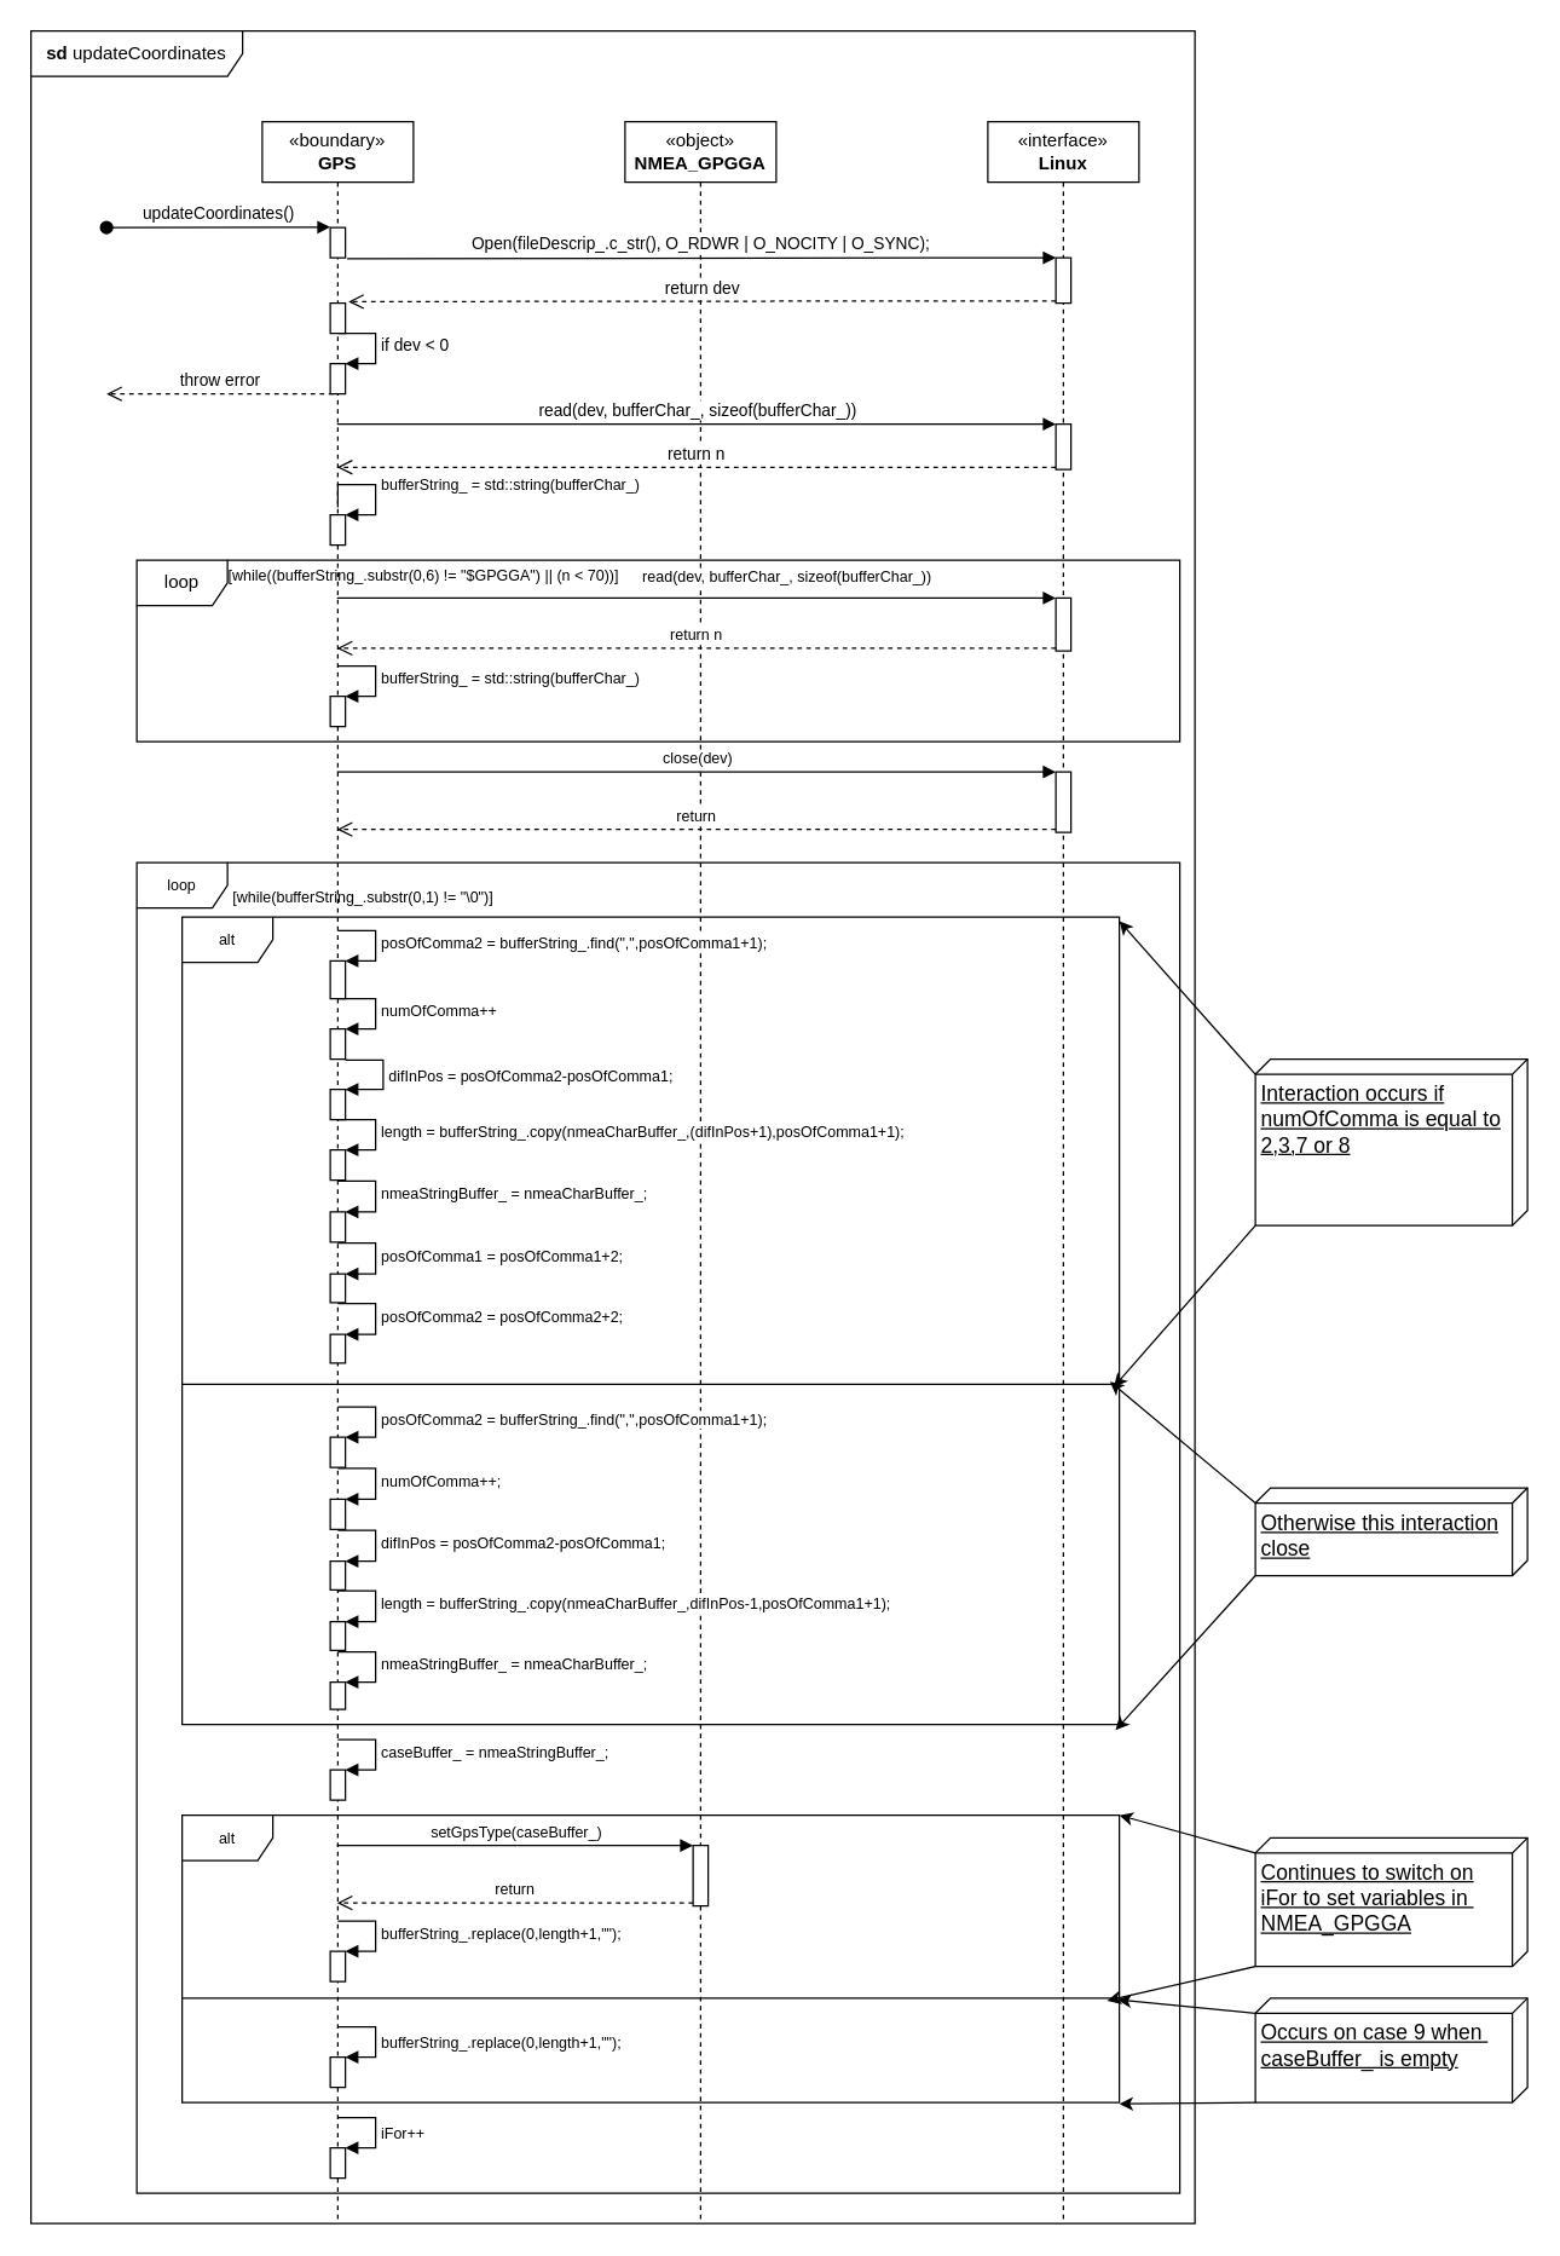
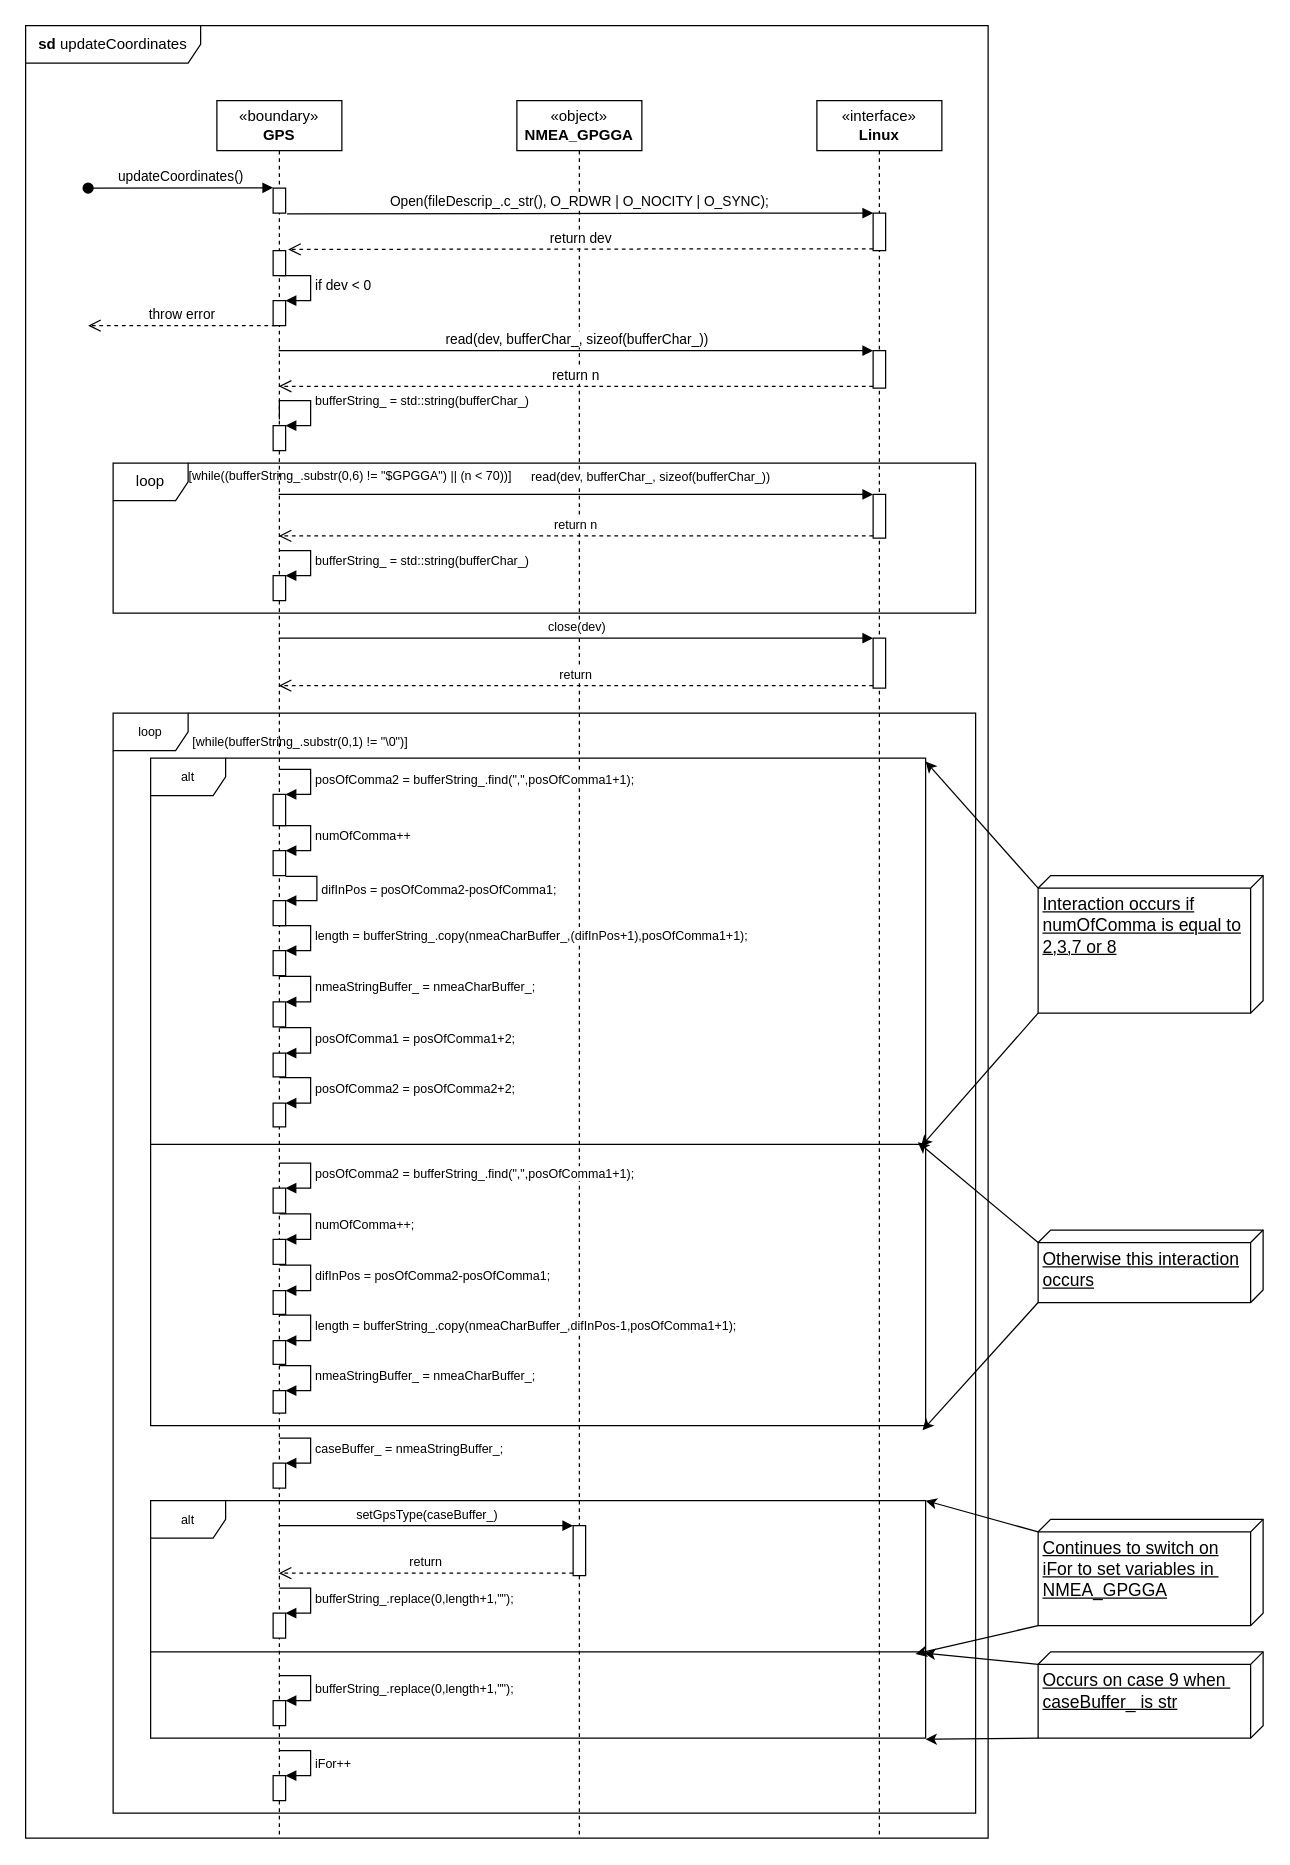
- <mxCell id="72" value="&lt;font style=&quot;font-size: 14px&quot;&gt;Otherwise this interaction &lt;br&gt;close&lt;/font&gt;" style="verticalAlign=top;align=left;spacingTop=8;spacingLeft=2;spacingRight=12;shape=cube;size=10;direction=south;fontStyle=4;html=1;fontSize=10;" vertex="1" parent="1"><mxGeometry x="830" y="983.5" width="180" height="58" as="geometry" /></mxCell>
+ <mxCell id="72" value="&lt;font style=&quot;font-size: 14px&quot;&gt;Otherwise this interaction &lt;br&gt;occurs&lt;/font&gt;" style="verticalAlign=top;align=left;spacingTop=8;spacingLeft=2;spacingRight=12;shape=cube;size=10;direction=south;fontStyle=4;html=1;fontSize=10;" vertex="1" parent="1"><mxGeometry x="830" y="983.5" width="180" height="58" as="geometry" /></mxCell>
- <mxCell id="80" value="&lt;span style=&quot;font-size: 14px&quot;&gt;Occurs on case 9 when&amp;nbsp;&lt;br&gt;caseBuffer_ is empty&lt;br&gt;&lt;/span&gt;" style="verticalAlign=top;align=left;spacingTop=8;spacingLeft=2;spacingRight=12;shape=cube;size=10;direction=south;fontStyle=4;html=1;fontSize=10;" vertex="1" parent="1"><mxGeometry x="830" y="1321" width="180" height="69" as="geometry" /></mxCell>
+ <mxCell id="80" value="&lt;span style=&quot;font-size: 14px&quot;&gt;Occurs on case 9 when&amp;nbsp;&lt;br&gt;caseBuffer_ is str&lt;br&gt;&lt;/span&gt;" style="verticalAlign=top;align=left;spacingTop=8;spacingLeft=2;spacingRight=12;shape=cube;size=10;direction=south;fontStyle=4;html=1;fontSize=10;" vertex="1" parent="1"><mxGeometry x="830" y="1321" width="180" height="69" as="geometry" /></mxCell>
